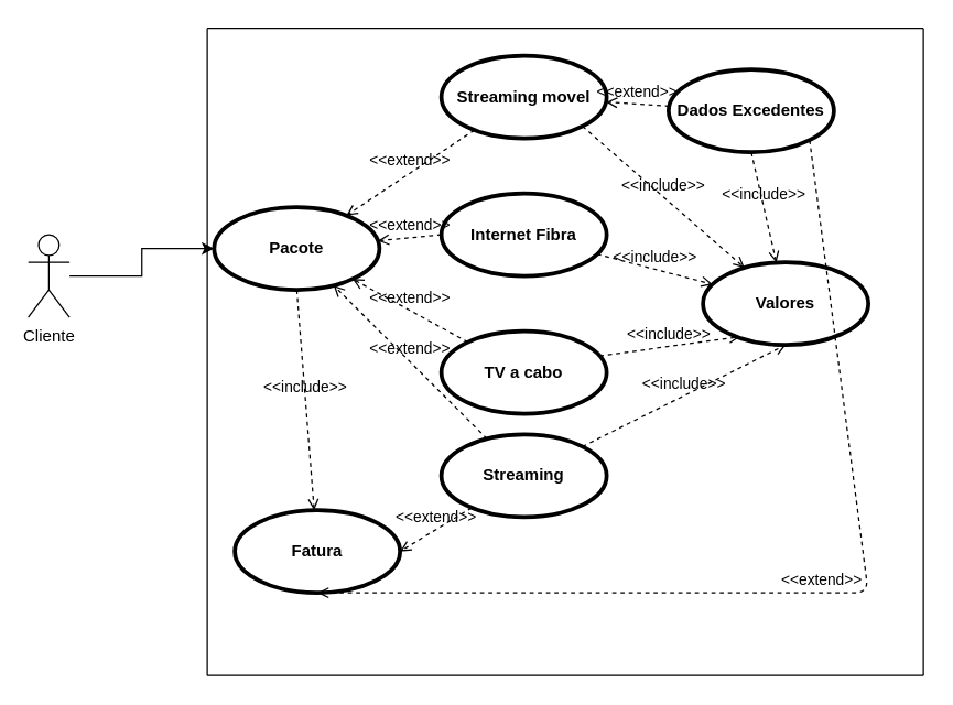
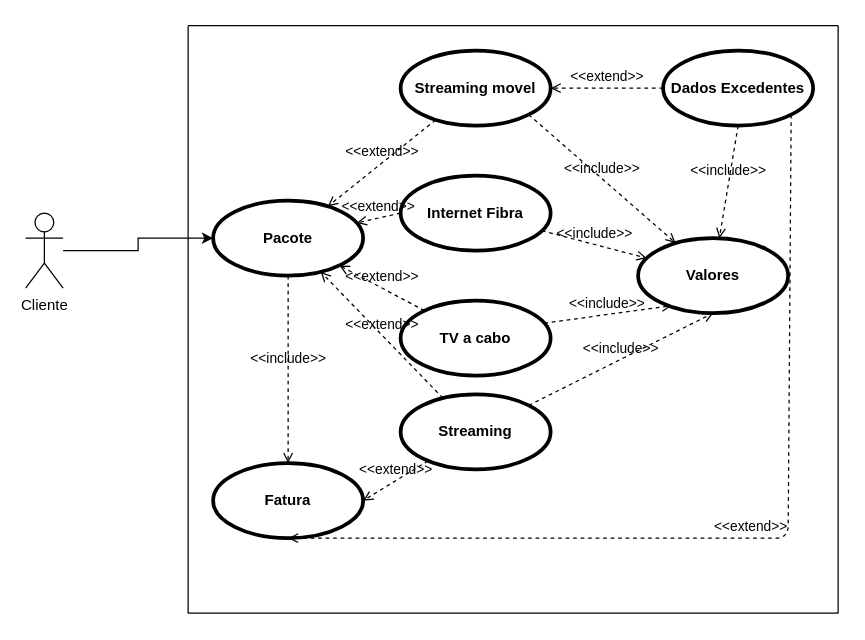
- <mxCell id="8" value="Dados Excedentes" style="shape=ellipse;html=1;strokeWidth=3;fontStyle=1;whiteSpace=wrap;align=center;perimeter=ellipsePerimeter;" parent="1" vertex="1"><mxGeometry x="485" y="50" width="120" height="60" as="geometry" /></mxCell>
+ <mxCell id="8" value="Dados Excedentes" style="shape=ellipse;html=1;strokeWidth=3;fontStyle=1;whiteSpace=wrap;align=center;perimeter=ellipsePerimeter;" parent="1" vertex="1"><mxGeometry x="530" y="40" width="120" height="60" as="geometry" /></mxCell>
- <mxCell id="4" value="Pacote" style="shape=ellipse;html=1;strokeWidth=3;fontStyle=1;whiteSpace=wrap;align=center;perimeter=ellipsePerimeter;" parent="1" vertex="1"><mxGeometry x="155" y="150" width="120" height="60" as="geometry" /></mxCell>
+ <mxCell id="4" value="Pacote" style="shape=ellipse;html=1;strokeWidth=3;fontStyle=1;whiteSpace=wrap;align=center;perimeter=ellipsePerimeter;" parent="1" vertex="1"><mxGeometry x="170" y="160" width="120" height="60" as="geometry" /></mxCell>
